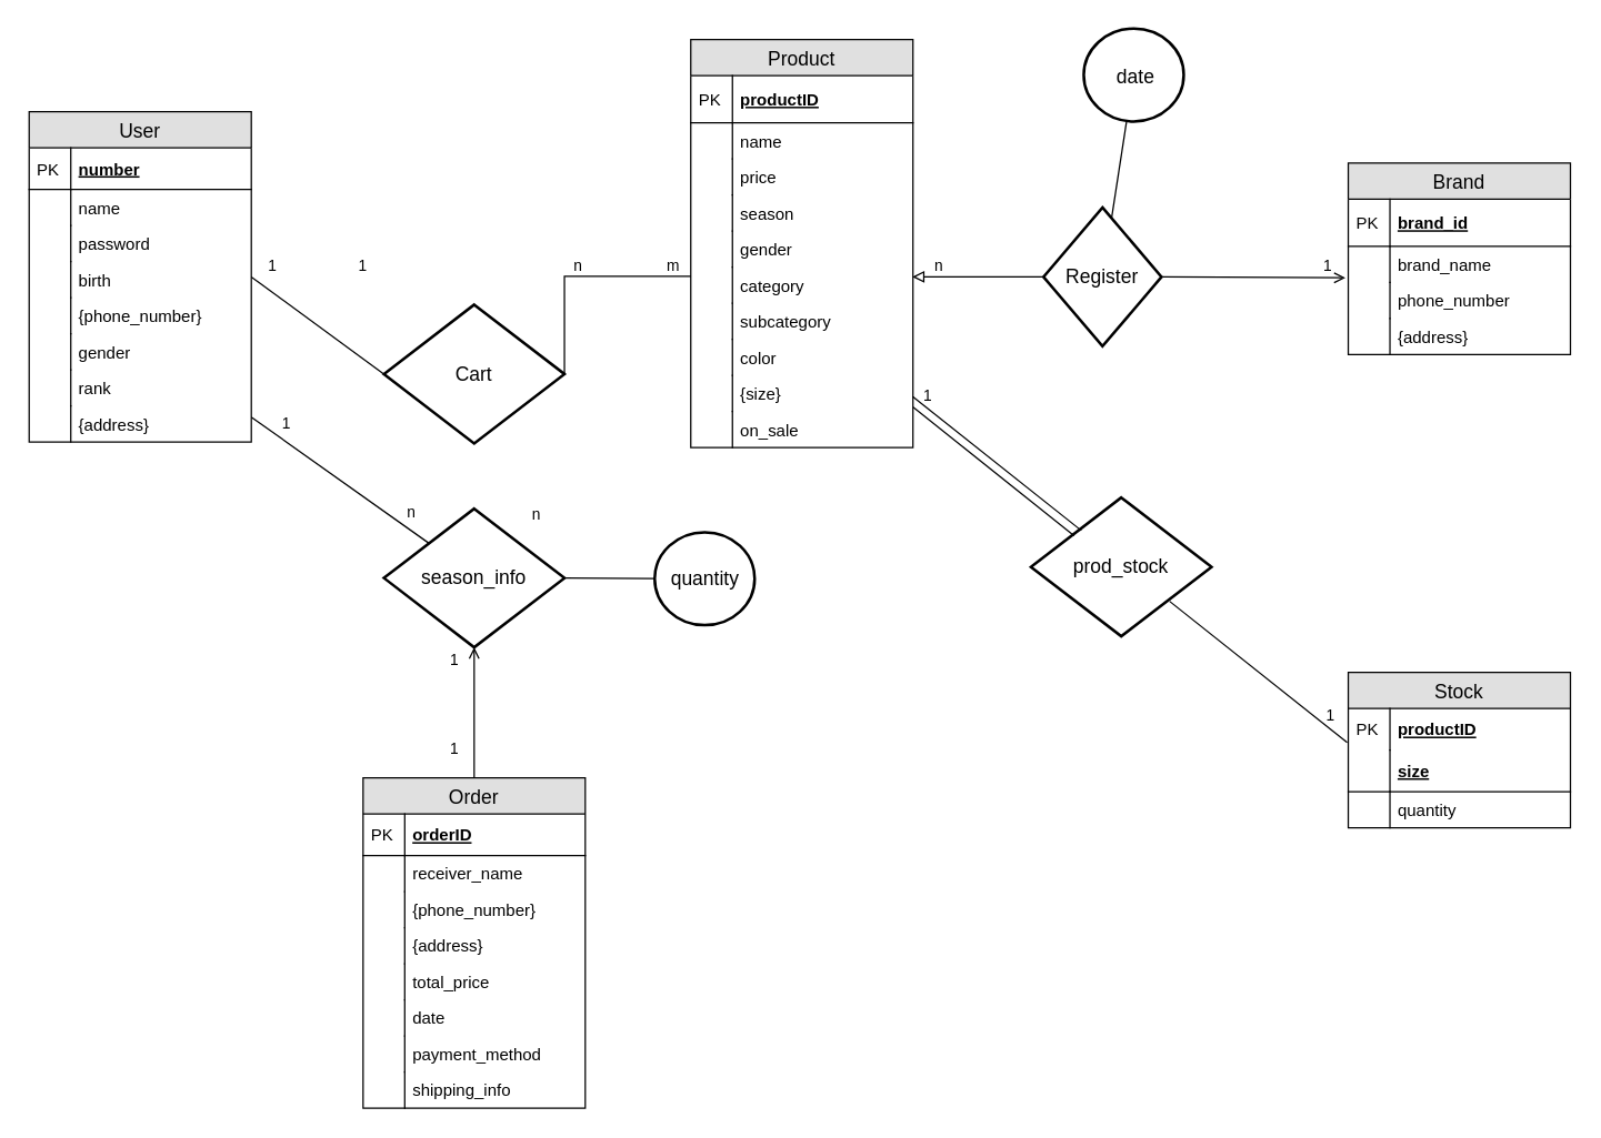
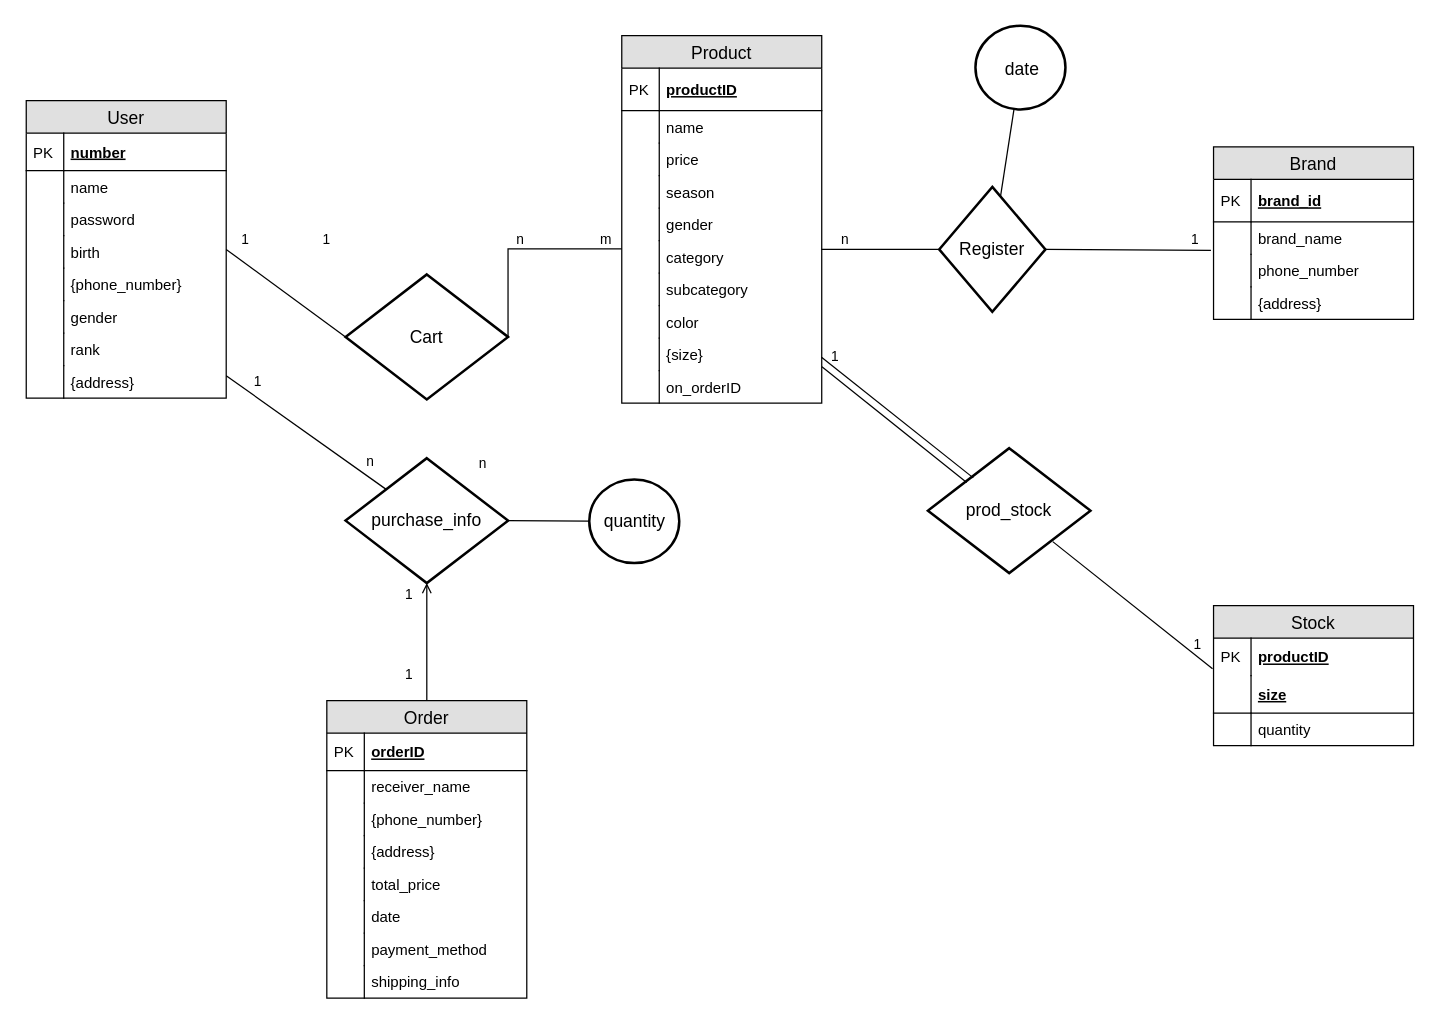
- <mxCell id="80" style="edgeStyle=orthogonalEdgeStyle;rounded=0;orthogonalLoop=1;jettySize=auto;html=1;exitX=0;exitY=0.5;exitDx=0;exitDy=0;endArrow=block;endFill=0;entryX=0.998;entryY=0.269;entryDx=0;entryDy=0;entryPerimeter=0;" edge="1" parent="1" source="81" target="30"><mxGeometry relative="1" as="geometry"><mxPoint x="656" y="198.5" as="targetPoint" /><Array as="points" /></mxGeometry></mxCell>
+ <mxCell id="80" style="edgeStyle=orthogonalEdgeStyle;rounded=0;orthogonalLoop=1;jettySize=auto;html=1;exitX=0;exitY=0.5;exitDx=0;exitDy=0;endArrow=none;endFill=0;entryX=0.998;entryY=0.269;entryDx=0;entryDy=0;entryPerimeter=0;" edge="1" parent="1" source="81" target="30"><mxGeometry relative="1" as="geometry"><mxPoint x="656" y="198.5" as="targetPoint" /><Array as="points" /></mxGeometry></mxCell>
- <mxCell id="79" style="edgeStyle=none;rounded=0;orthogonalLoop=1;jettySize=auto;html=1;exitX=1;exitY=0.5;exitDx=0;exitDy=0;endArrow=open;endFill=0;fontSize=11;entryX=-0.013;entryY=0.872;entryDx=0;entryDy=0;entryPerimeter=0;" parent="1" source="81" target="72" edge="1"><mxGeometry relative="1" as="geometry"><mxPoint x="970.5" y="202" as="targetPoint" /></mxGeometry></mxCell>
+ <mxCell id="79" style="edgeStyle=none;rounded=0;orthogonalLoop=1;jettySize=auto;html=1;exitX=1;exitY=0.5;exitDx=0;exitDy=0;endArrow=none;endFill=0;fontSize=11;entryX=-0.013;entryY=0.872;entryDx=0;entryDy=0;entryPerimeter=0;" parent="1" source="81" target="72" edge="1"><mxGeometry relative="1" as="geometry"><mxPoint x="970.5" y="202" as="targetPoint" /></mxGeometry></mxCell>
- <mxCell id="38" value="on_sale" style="shape=partialRectangle;top=0;left=0;right=0;bottom=0;align=left;verticalAlign=top;fillColor=none;spacingLeft=34;spacingRight=4;overflow=hidden;rotatable=0;points=[[0,0.5],[1,0.5]];portConstraint=eastwest;dropTarget=0;fontSize=12;" vertex="1" parent="19"><mxGeometry y="268" width="160" height="26" as="geometry" /></mxCell>
+ <mxCell id="38" value="on_orderID" style="shape=partialRectangle;top=0;left=0;right=0;bottom=0;align=left;verticalAlign=top;fillColor=none;spacingLeft=34;spacingRight=4;overflow=hidden;rotatable=0;points=[[0,0.5],[1,0.5]];portConstraint=eastwest;dropTarget=0;fontSize=12;" vertex="1" parent="19"><mxGeometry y="268" width="160" height="26" as="geometry" /></mxCell>
- <mxCell id="60" value="season_info" style="shape=rhombus;strokeWidth=2;fontSize=17;perimeter=rhombusPerimeter;whiteSpace=wrap;html=1;align=center;fontSize=14;" parent="1" vertex="1"><mxGeometry x="276" y="366" width="130" height="100" as="geometry" /></mxCell>
+ <mxCell id="60" value="purchase_info" style="shape=rhombus;strokeWidth=2;fontSize=17;perimeter=rhombusPerimeter;whiteSpace=wrap;html=1;align=center;fontSize=14;" parent="1" vertex="1"><mxGeometry x="276" y="366" width="130" height="100" as="geometry" /></mxCell>
